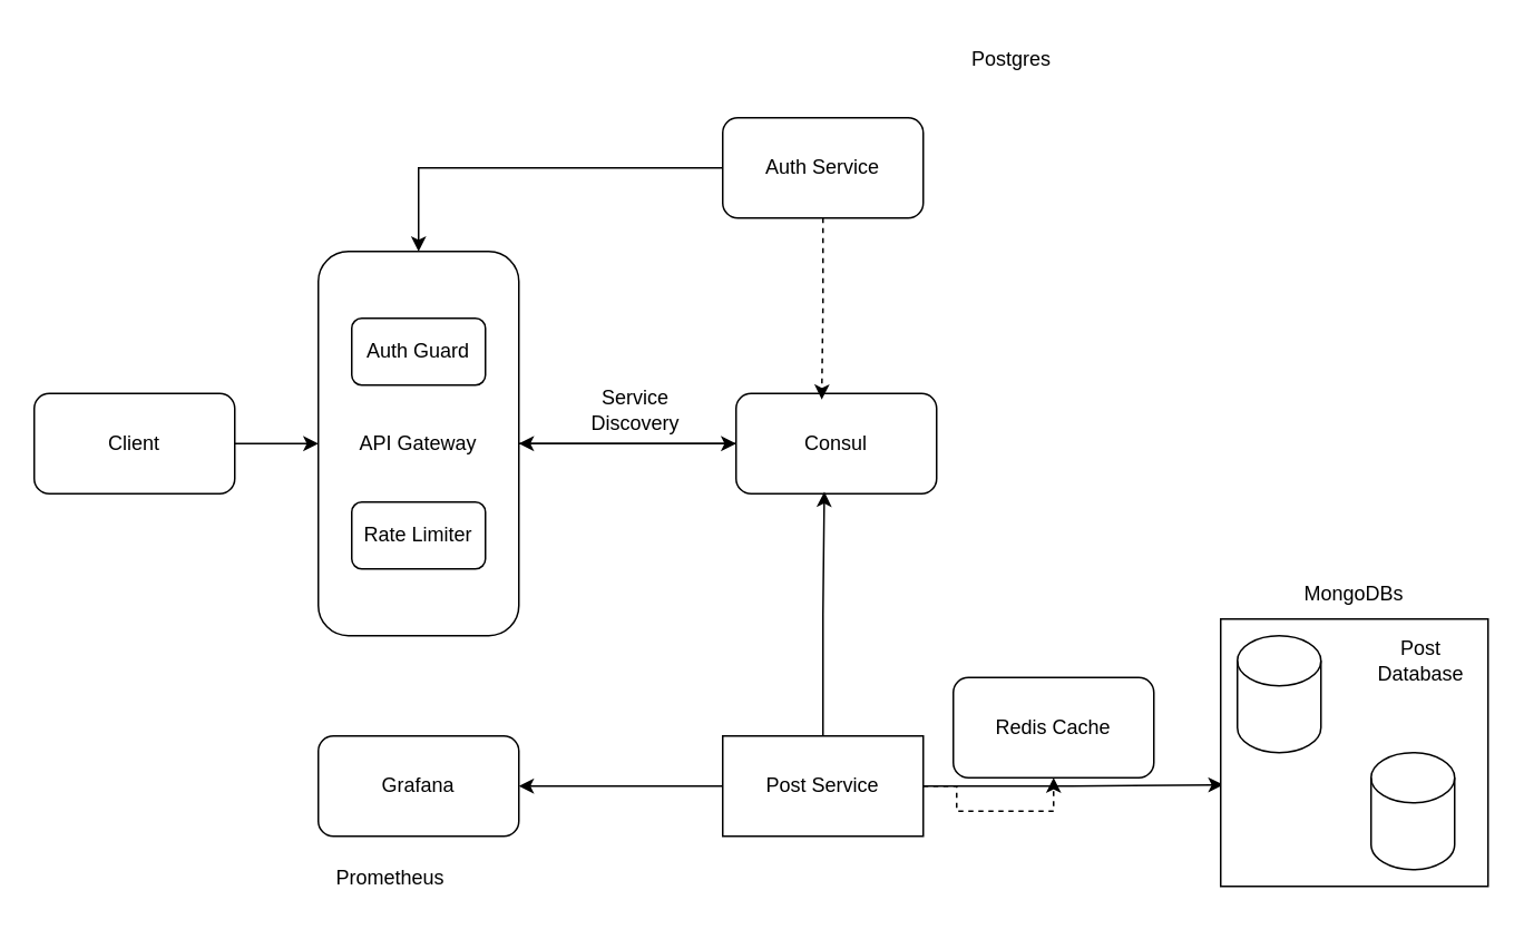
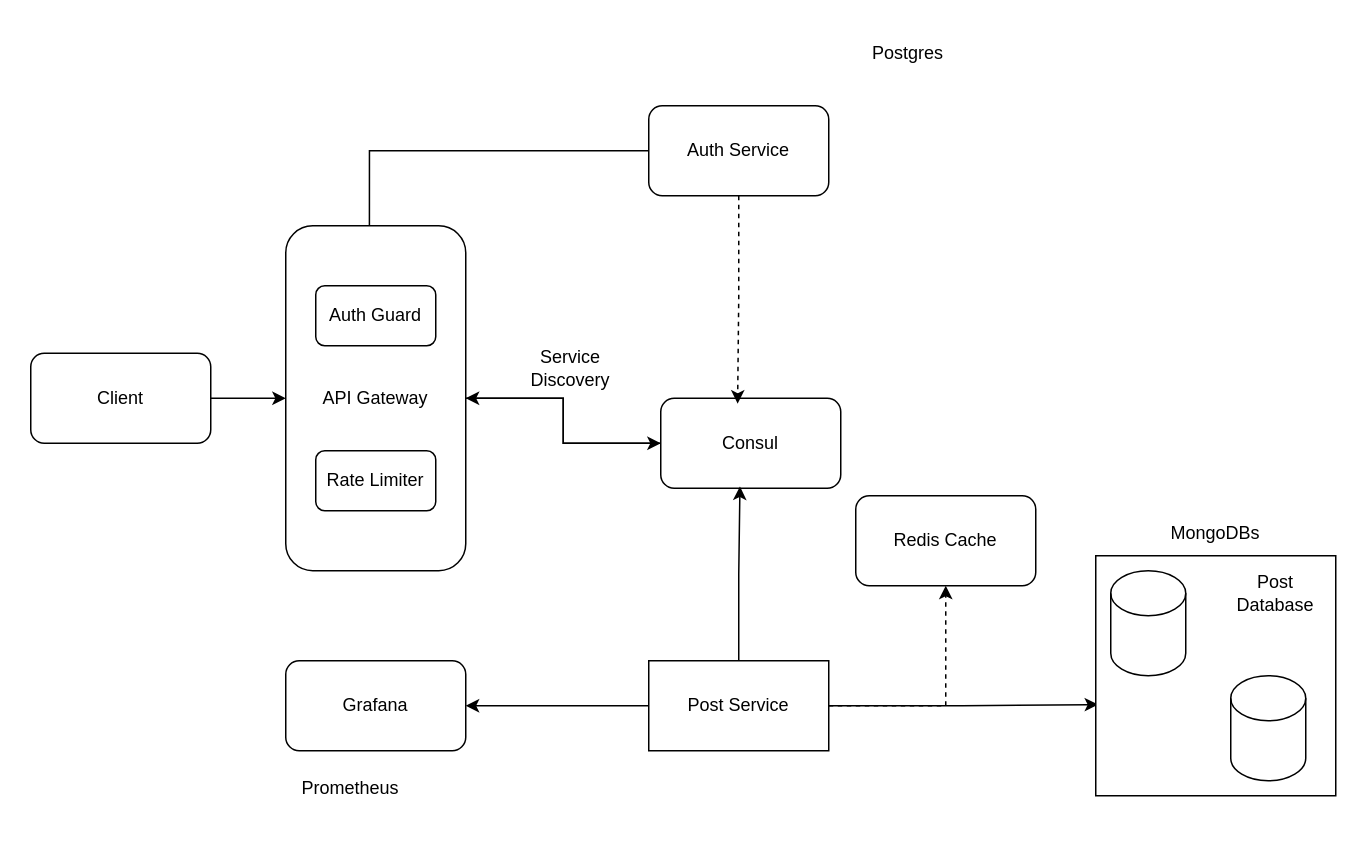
- <mxCell id="20" style="edgeStyle=orthogonalEdgeStyle;rounded=0;orthogonalLoop=1;jettySize=auto;html=1;" parent="1" source="8" target="26" edge="1"><mxGeometry relative="1" as="geometry" /></mxCell>
+ <mxCell id="20" style="edgeStyle=orthogonalEdgeStyle;rounded=0;orthogonalLoop=1;jettySize=auto;html=1;entryX=0.447;entryY=0.027;entryDx=0;entryDy=0;entryPerimeter=0;" parent="1" source="8" target="28" edge="1"><mxGeometry relative="1" as="geometry" /></mxCell>
- <mxCell id="6" value="Consul" style="rounded=1;whiteSpace=wrap;html=1;" parent="1" vertex="1"><mxGeometry x="440" y="235" width="120" height="60" as="geometry" /></mxCell>
+ <mxCell id="6" value="Consul" style="rounded=1;whiteSpace=wrap;html=1;" parent="1" vertex="1"><mxGeometry x="440" y="265" width="120" height="60" as="geometry" /></mxCell>
- <mxCell id="24" value="Redis Cache" style="rounded=1;whiteSpace=wrap;html=1;" parent="1" vertex="1"><mxGeometry x="570" y="405" width="120" height="60" as="geometry" /></mxCell>
+ <mxCell id="24" value="Redis Cache" style="rounded=1;whiteSpace=wrap;html=1;" parent="1" vertex="1"><mxGeometry x="570" y="330" width="120" height="60" as="geometry" /></mxCell>
